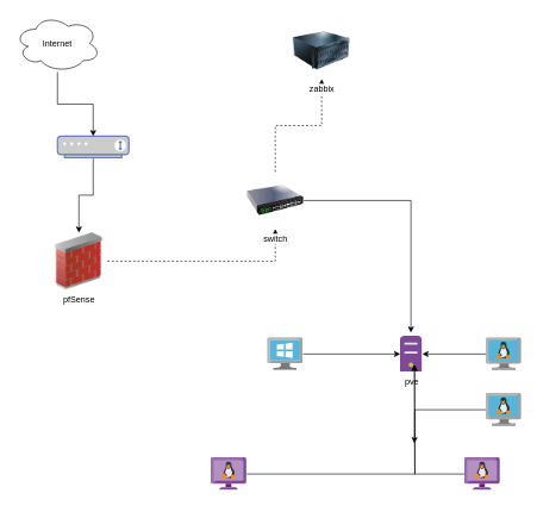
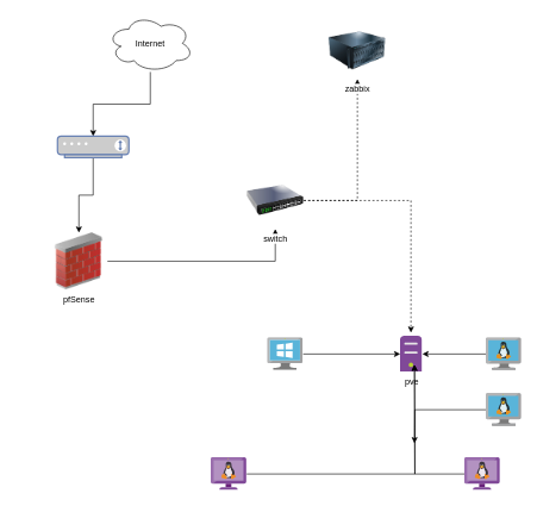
- <mxCell id="3" value="Internet" style="ellipse;shape=cloud;whiteSpace=wrap;html=1;" parent="1" vertex="1"><mxGeometry x="20" y="20" width="120" height="80" as="geometry" /></mxCell>
+ <mxCell id="3" value="Internet" style="ellipse;shape=cloud;whiteSpace=wrap;html=1;" parent="1" vertex="1"><mxGeometry x="150" y="20" width="120" height="80" as="geometry" /></mxCell>
- <mxCell id="9" value="zabbix" style="image;html=1;image=img/lib/clip_art/computers/Server_128x128.png" parent="1" vertex="1"><mxGeometry x="410" y="30" width="80" height="80" as="geometry" /></mxCell>
+ <mxCell id="9" value="zabbix" style="image;html=1;image=img/lib/clip_art/computers/Server_128x128.png" parent="1" vertex="1"><mxGeometry x="460" y="30" width="80" height="80" as="geometry" /></mxCell>
- <mxCell id="7" style="edgeStyle=orthogonalEdgeStyle;rounded=0;orthogonalLoop=1;jettySize=auto;html=1;entryX=0.484;entryY=-0.1;entryDx=0;entryDy=0;entryPerimeter=0;" edge="1" parent="1" source="8" target="12"><mxGeometry relative="1" as="geometry" /></mxCell>
+ <mxCell id="7" style="edgeStyle=orthogonalEdgeStyle;rounded=0;orthogonalLoop=1;jettySize=auto;html=1;entryX=0.484;entryY=-0.1;entryDx=0;entryDy=0;entryPerimeter=0;dashed=1;" edge="1" parent="1" source="8" target="12"><mxGeometry relative="1" as="geometry" /></mxCell>
- <mxCell id="4" style="edgeStyle=orthogonalEdgeStyle;rounded=0;orthogonalLoop=1;jettySize=auto;html=1;dashed=1;" parent="1" source="5" target="8" edge="1"><mxGeometry relative="1" as="geometry" /></mxCell>
+ <mxCell id="4" style="edgeStyle=orthogonalEdgeStyle;rounded=0;orthogonalLoop=1;jettySize=auto;html=1;" parent="1" source="5" target="8" edge="1"><mxGeometry relative="1" as="geometry" /></mxCell>
